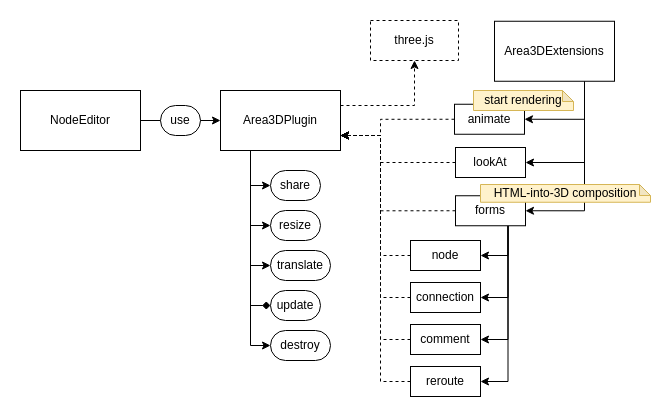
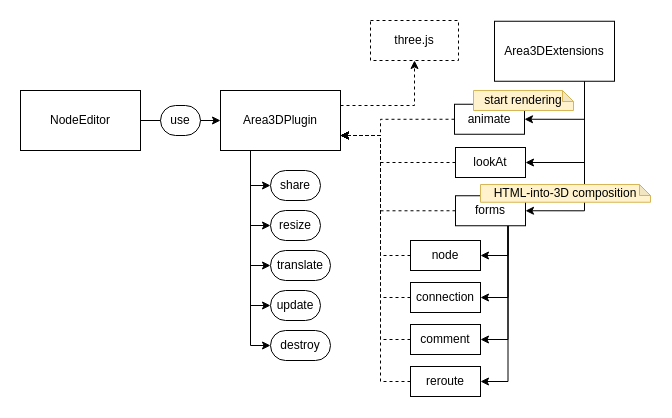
- <mxCell id="8" style="edgeStyle=orthogonalEdgeStyle;rounded=0;orthogonalLoop=1;jettySize=auto;html=1;exitX=0.25;exitY=1;exitDx=0;exitDy=0;entryX=0;entryY=0.5;entryDx=0;entryDy=0;endArrow=diamond;" parent="1" source="11" target="30" edge="1"><mxGeometry relative="1" as="geometry" /></mxCell>
+ <mxCell id="8" style="edgeStyle=orthogonalEdgeStyle;rounded=0;orthogonalLoop=1;jettySize=auto;html=1;exitX=0.25;exitY=1;exitDx=0;exitDy=0;entryX=0;entryY=0.5;entryDx=0;entryDy=0;" parent="1" source="11" target="30" edge="1"><mxGeometry relative="1" as="geometry" /></mxCell>
